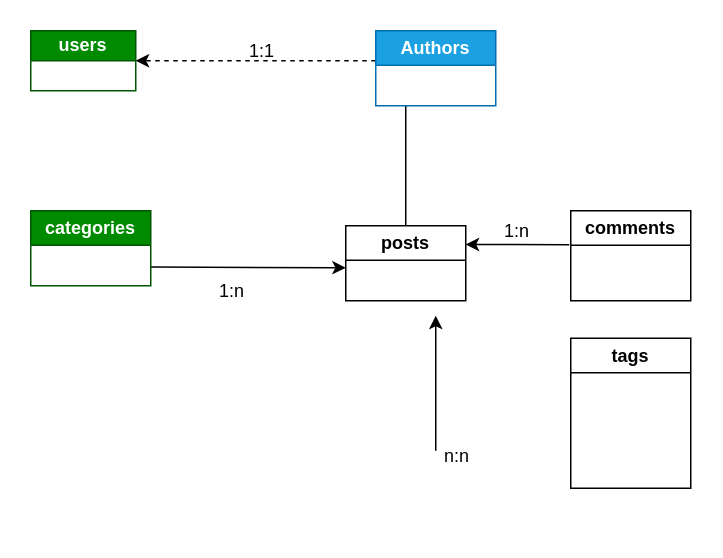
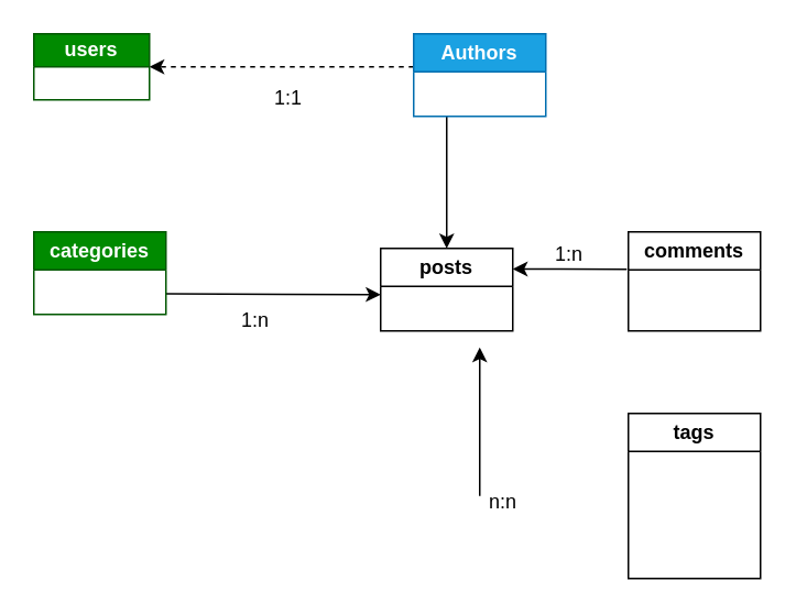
- <mxCell id="11" value="1:1" style="text;strokeColor=none;fillColor=none;spacingLeft=4;spacingRight=4;overflow=hidden;rotatable=0;points=[[0,0.5],[1,0.5]];portConstraint=eastwest;fontSize=12;" parent="1" vertex="1"><mxGeometry x="160" y="20" width="40" height="30" as="geometry" /></mxCell>
+ <mxCell id="11" value="1:1" style="text;strokeColor=none;fillColor=none;spacingLeft=4;spacingRight=4;overflow=hidden;rotatable=0;points=[[0,0.5],[1,0.5]];portConstraint=eastwest;fontSize=12;" parent="1" vertex="1"><mxGeometry x="160" y="45" width="40" height="30" as="geometry" /></mxCell>
- <mxCell id="9" style="edgeStyle=none;html=1;exitX=0.25;exitY=1;exitDx=0;exitDy=0;entryX=0.5;entryY=0;entryDx=0;entryDy=0;endArrow=none;" parent="1" source="10" target="3" edge="1"><mxGeometry relative="1" as="geometry" /></mxCell>
+ <mxCell id="9" style="edgeStyle=none;html=1;exitX=0.25;exitY=1;exitDx=0;exitDy=0;entryX=0.5;entryY=0;entryDx=0;entryDy=0;" parent="1" source="10" target="3" edge="1"><mxGeometry relative="1" as="geometry" /></mxCell>
- <mxCell id="7" value="tags" style="swimlane;whiteSpace=wrap;html=1;" parent="1" vertex="1"><mxGeometry x="380" y="225" width="80" height="100" as="geometry" /></mxCell>
+ <mxCell id="7" value="tags" style="swimlane;whiteSpace=wrap;html=1;" parent="1" vertex="1"><mxGeometry x="380" y="250" width="80" height="100" as="geometry" /></mxCell>
